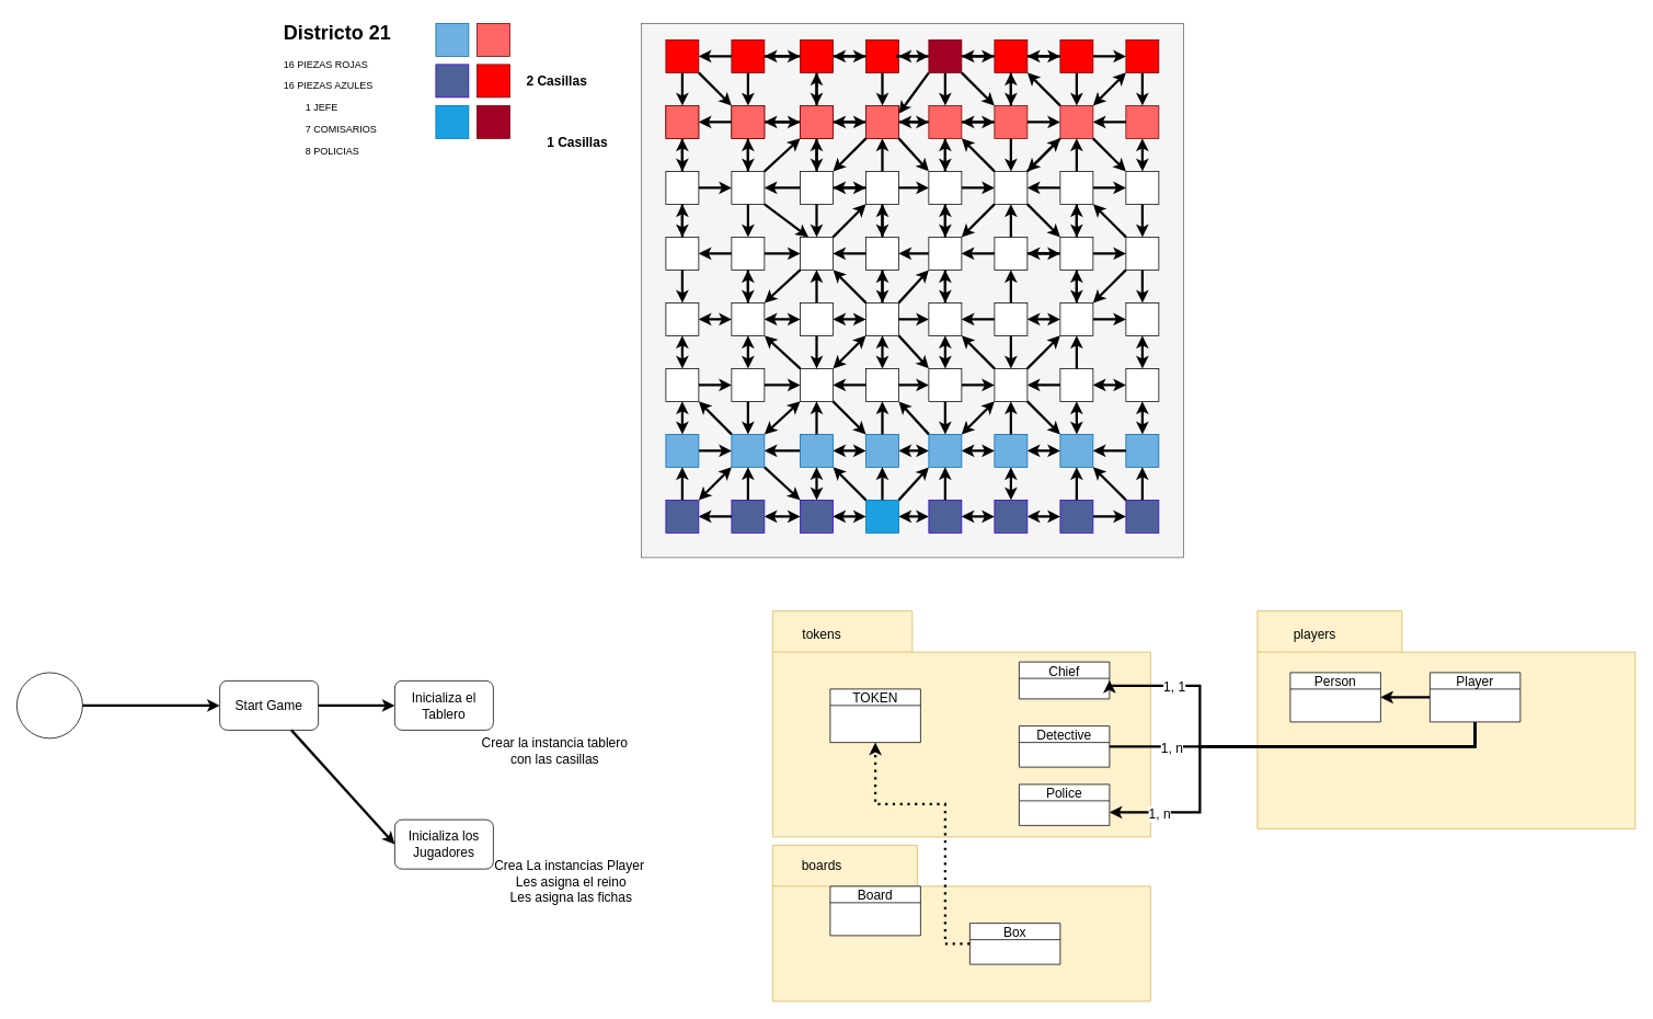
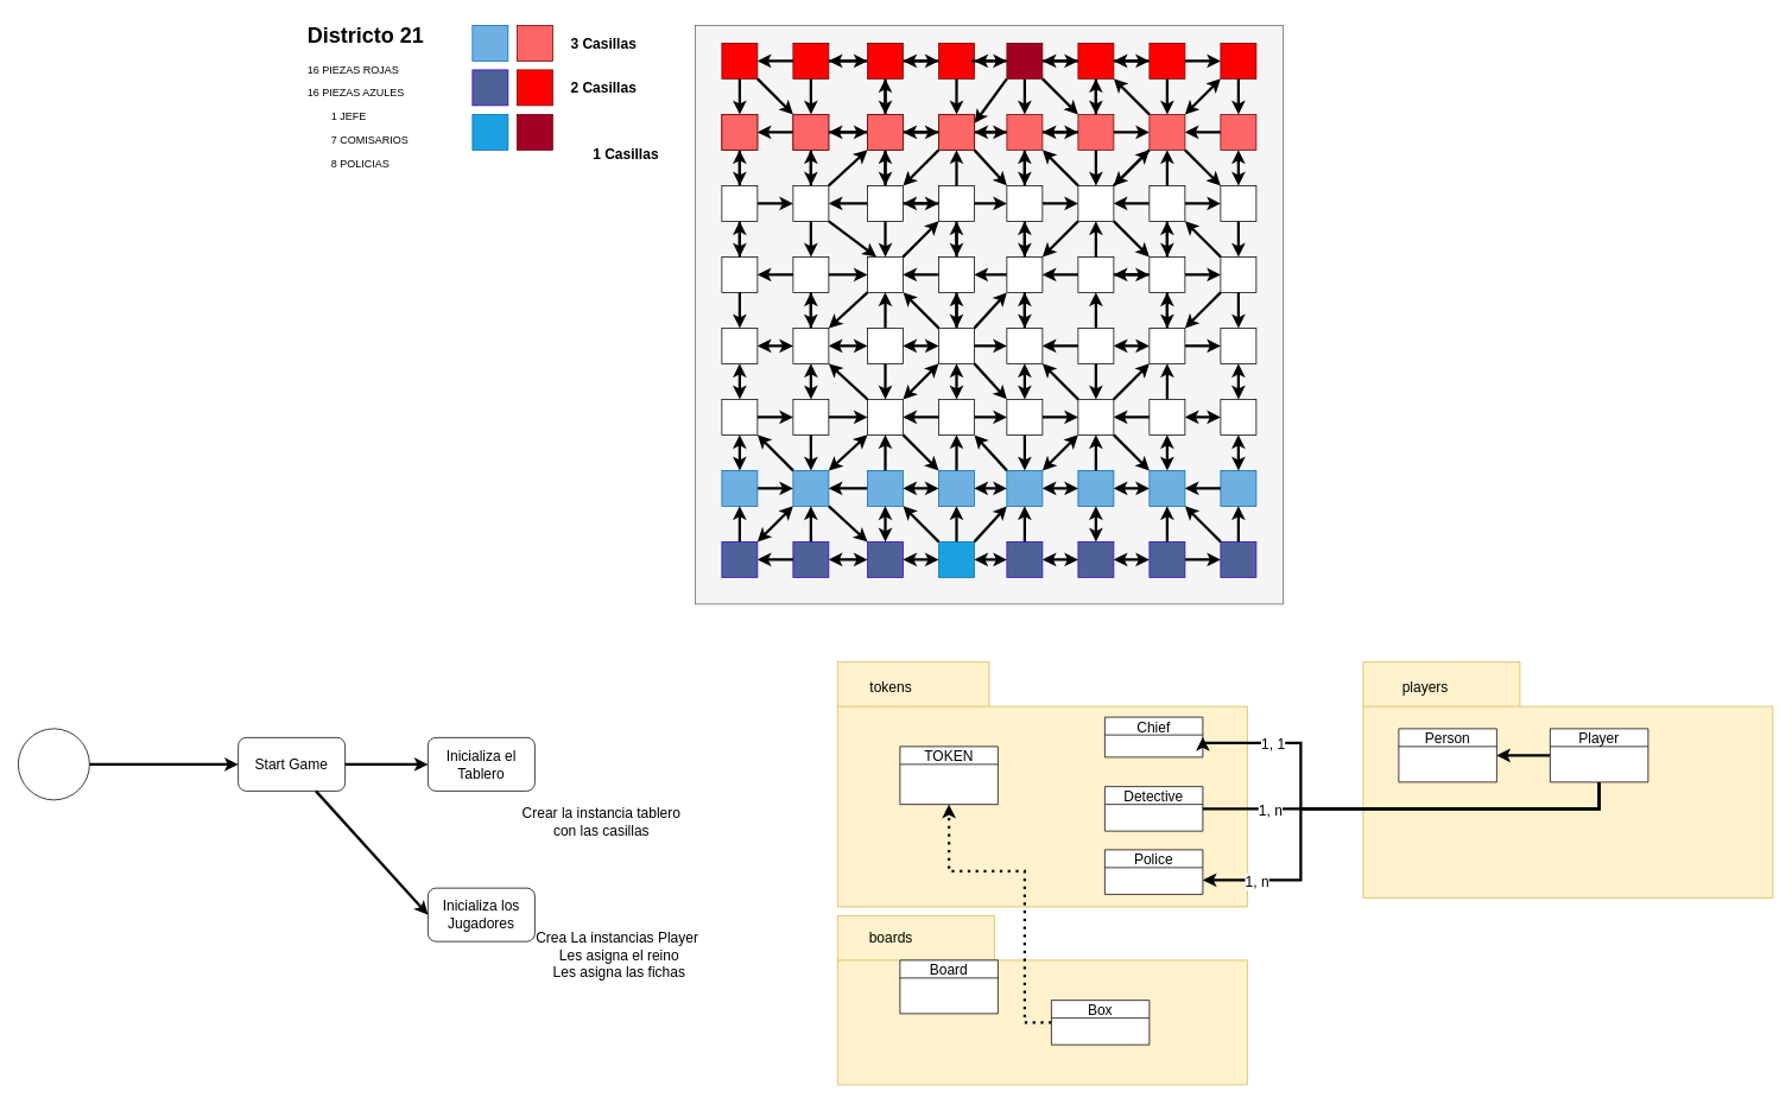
+ <mxCell id="5" value="3 Casillas" style="text;html=1;strokeColor=none;fillColor=none;align=center;verticalAlign=middle;whiteSpace=wrap;rounded=0;fontStyle=1;fontSize=16;" vertex="1" parent="1"><mxGeometry x="635" y="33" width="85" height="30" as="geometry" /></mxCell>
- <mxCell id="262" value="Crear la instancia tablero con las casillas" style="text;html=1;strokeColor=none;fillColor=none;align=center;verticalAlign=middle;whiteSpace=wrap;rounded=0;fontSize=16;" vertex="1" parent="1"><mxGeometry x="570" y="898" width="210" height="30" as="geometry" /></mxCell>
+ <mxCell id="262" value="Crear la instancia tablero con las casillas" style="text;html=1;strokeColor=none;fillColor=none;align=center;verticalAlign=middle;whiteSpace=wrap;rounded=0;fontSize=16;" vertex="1" parent="1"><mxGeometry x="570" y="908" width="210" height="30" as="geometry" /></mxCell>
